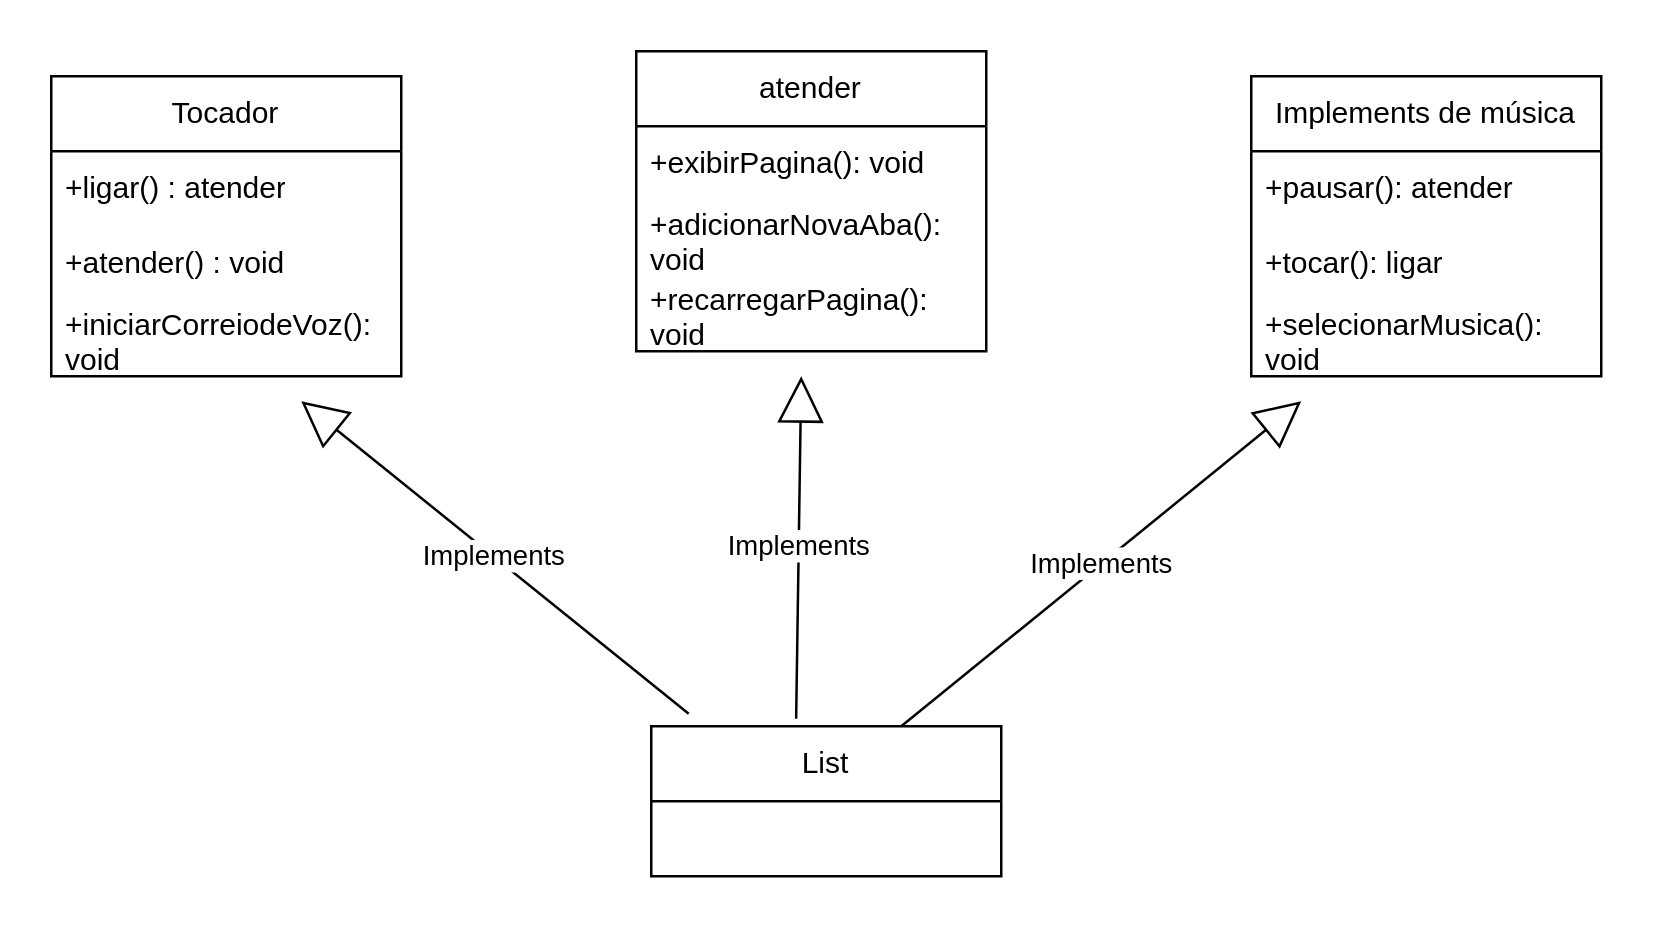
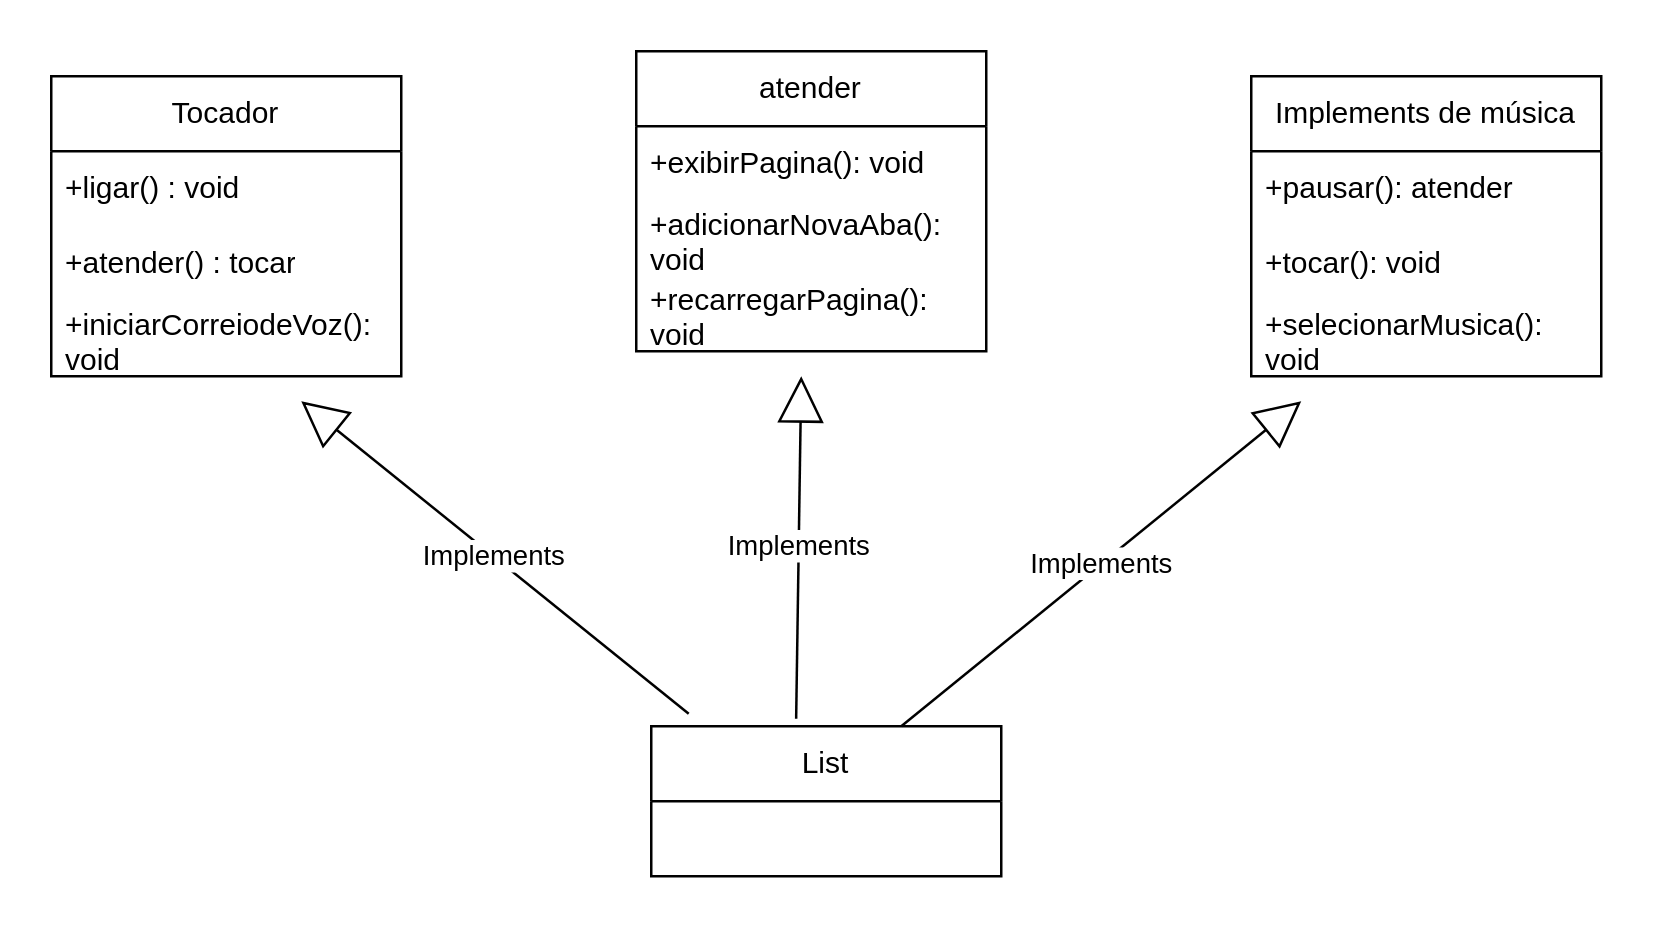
- <mxCell id="3" value="+ligar() : atender" style="text;strokeColor=none;fillColor=none;align=left;verticalAlign=middle;spacingLeft=4;spacingRight=4;overflow=hidden;points=[[0,0.5],[1,0.5]];portConstraint=eastwest;rotatable=0;whiteSpace=wrap;html=1;" vertex="1" parent="2"><mxGeometry y="30" width="140" height="30" as="geometry" /></mxCell>
+ <mxCell id="3" value="+ligar() : void" style="text;strokeColor=none;fillColor=none;align=left;verticalAlign=middle;spacingLeft=4;spacingRight=4;overflow=hidden;points=[[0,0.5],[1,0.5]];portConstraint=eastwest;rotatable=0;whiteSpace=wrap;html=1;" vertex="1" parent="2"><mxGeometry y="30" width="140" height="30" as="geometry" /></mxCell>
- <mxCell id="4" value="+atender() : void" style="text;strokeColor=none;fillColor=none;align=left;verticalAlign=middle;spacingLeft=4;spacingRight=4;overflow=hidden;points=[[0,0.5],[1,0.5]];portConstraint=eastwest;rotatable=0;whiteSpace=wrap;html=1;" vertex="1" parent="2"><mxGeometry y="60" width="140" height="30" as="geometry" /></mxCell>
+ <mxCell id="4" value="+atender() : tocar" style="text;strokeColor=none;fillColor=none;align=left;verticalAlign=middle;spacingLeft=4;spacingRight=4;overflow=hidden;points=[[0,0.5],[1,0.5]];portConstraint=eastwest;rotatable=0;whiteSpace=wrap;html=1;" vertex="1" parent="2"><mxGeometry y="60" width="140" height="30" as="geometry" /></mxCell>
- <mxCell id="13" value="+tocar(): ligar" style="text;strokeColor=none;fillColor=none;align=left;verticalAlign=middle;spacingLeft=4;spacingRight=4;overflow=hidden;points=[[0,0.5],[1,0.5]];portConstraint=eastwest;rotatable=0;whiteSpace=wrap;html=1;" vertex="1" parent="11"><mxGeometry y="60" width="140" height="30" as="geometry" /></mxCell>
+ <mxCell id="13" value="+tocar(): void" style="text;strokeColor=none;fillColor=none;align=left;verticalAlign=middle;spacingLeft=4;spacingRight=4;overflow=hidden;points=[[0,0.5],[1,0.5]];portConstraint=eastwest;rotatable=0;whiteSpace=wrap;html=1;" vertex="1" parent="11"><mxGeometry y="60" width="140" height="30" as="geometry" /></mxCell>
